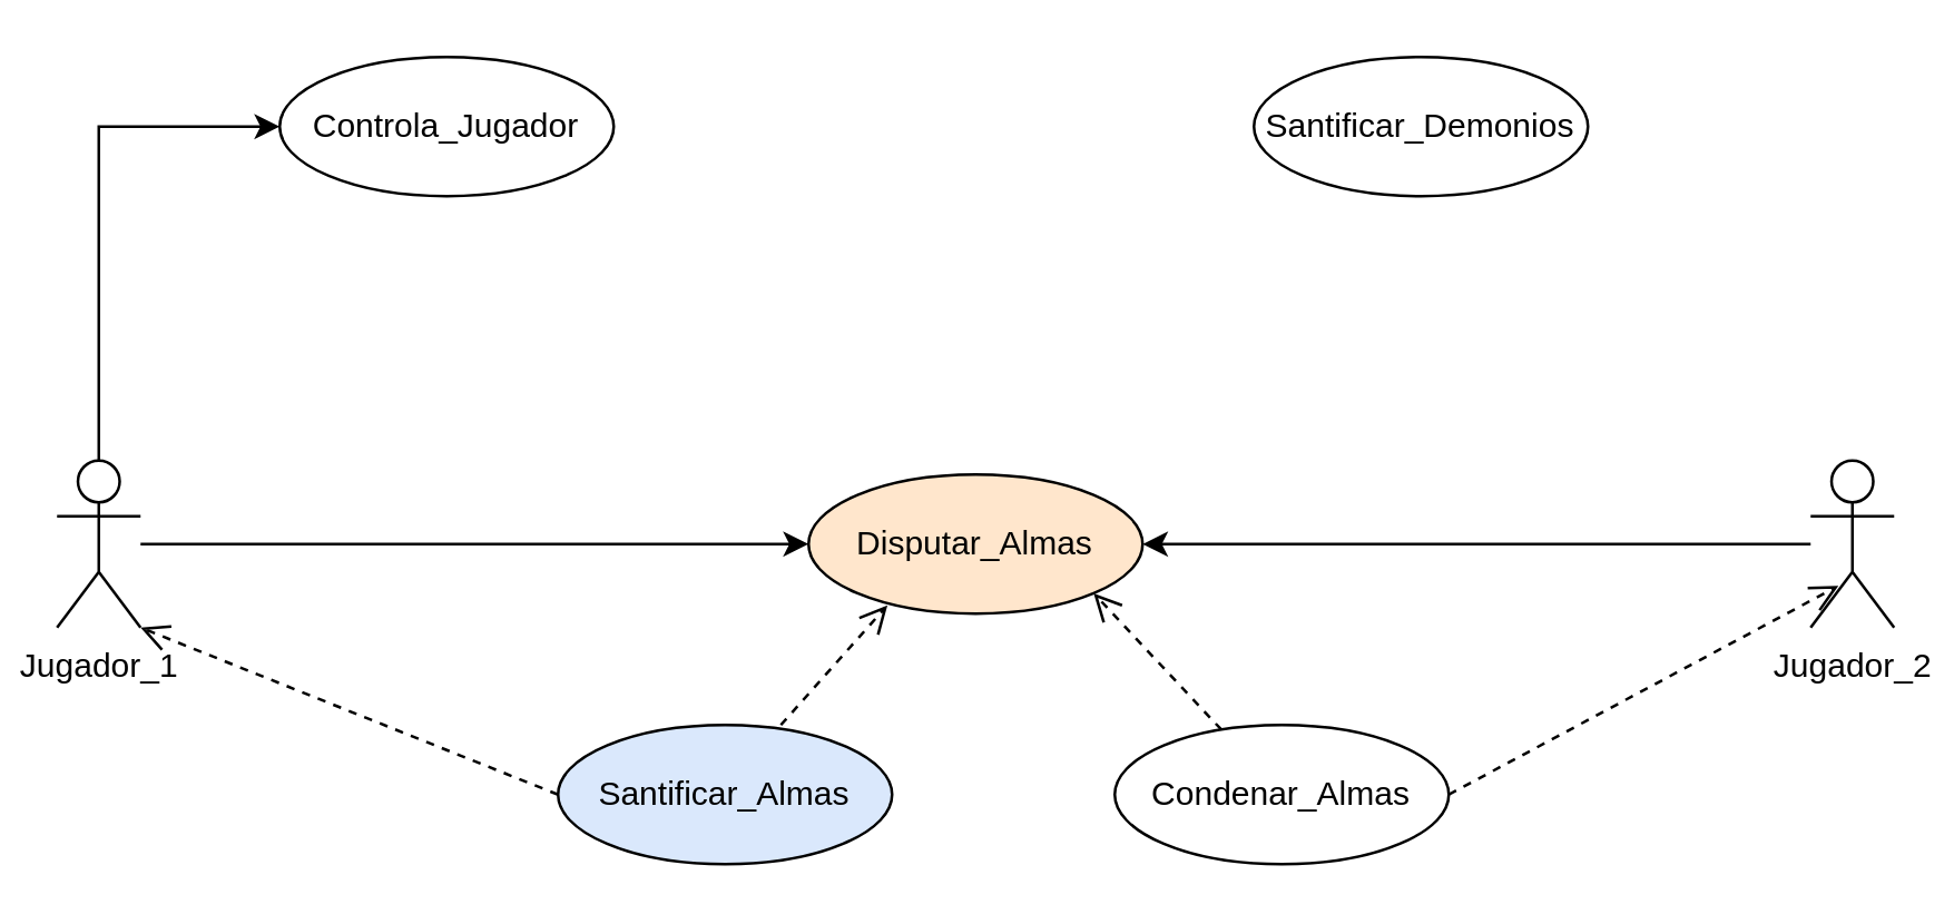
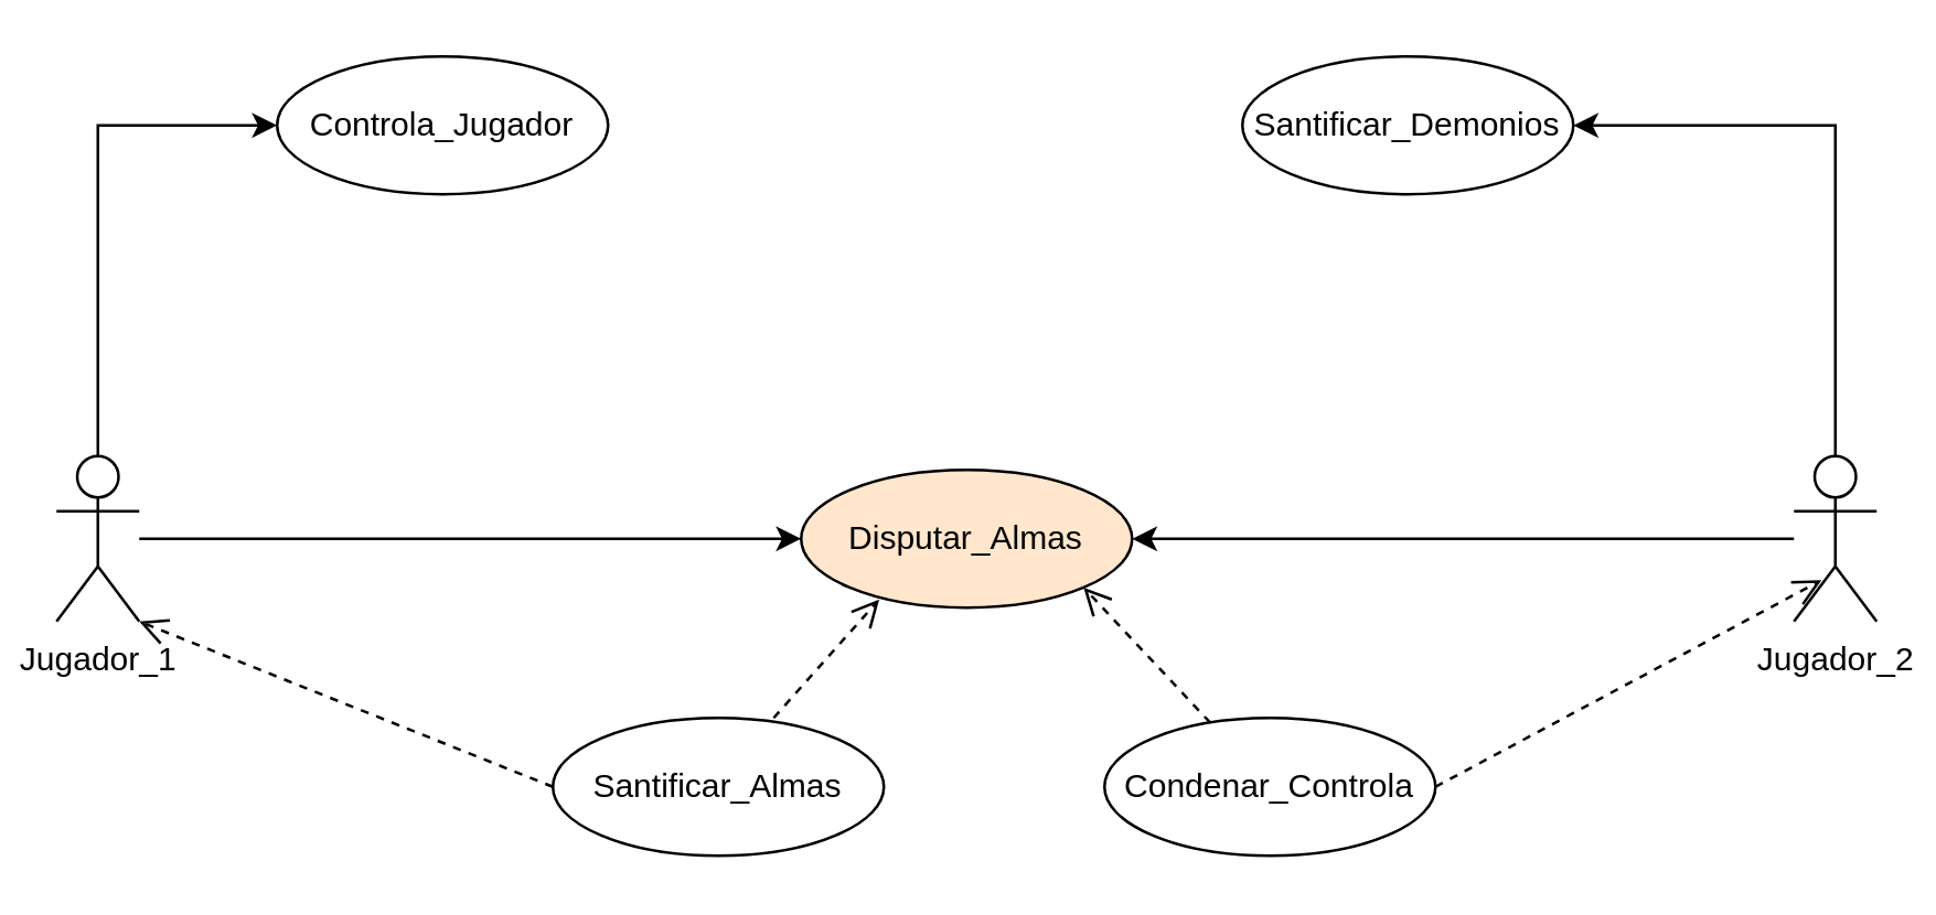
+ <mxCell id="5" style="edgeStyle=orthogonalEdgeStyle;rounded=0;orthogonalLoop=1;jettySize=auto;html=1;entryX=1;entryY=0.5;entryDx=0;entryDy=0;exitX=0.5;exitY=0;exitDx=0;exitDy=0;exitPerimeter=0;" edge="1" parent="1" source="7" target="9"><mxGeometry relative="1" as="geometry" /></mxCell>
- <mxCell id="11" value="Santificar_Almas" style="ellipse;whiteSpace=wrap;html=1;fillColor=#dae8fc;" vertex="1" parent="1"><mxGeometry x="200" y="260" width="120" height="50" as="geometry" /></mxCell>
+ <mxCell id="11" value="Santificar_Almas" style="ellipse;whiteSpace=wrap;html=1;" vertex="1" parent="1"><mxGeometry x="200" y="260" width="120" height="50" as="geometry" /></mxCell>
- <mxCell id="12" value="Condenar_Almas" style="ellipse;whiteSpace=wrap;html=1;" vertex="1" parent="1"><mxGeometry x="400" y="260" width="120" height="50" as="geometry" /></mxCell>
+ <mxCell id="12" value="Condenar_Controla" style="ellipse;whiteSpace=wrap;html=1;" vertex="1" parent="1"><mxGeometry x="400" y="260" width="120" height="50" as="geometry" /></mxCell>
